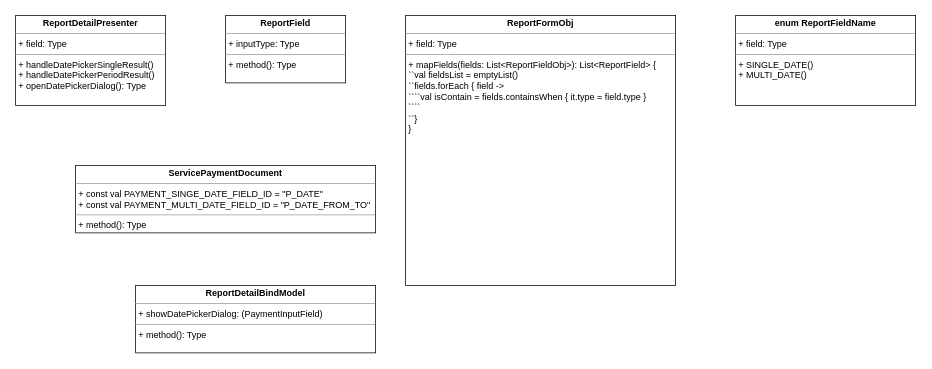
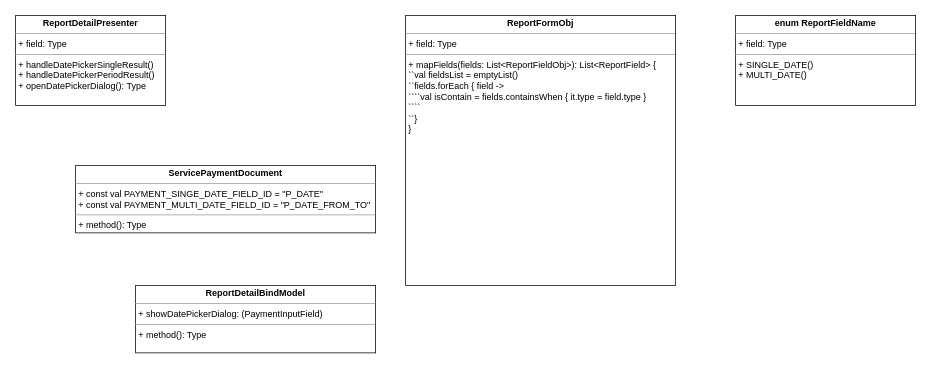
- <mxCell id="3" value="&lt;p style=&quot;margin: 0px ; margin-top: 4px ; text-align: center&quot;&gt;&lt;b&gt;ReportField&lt;/b&gt;&lt;/p&gt;&lt;hr size=&quot;1&quot;&gt;&lt;p style=&quot;margin: 0px ; margin-left: 4px&quot;&gt;+ inputType: Type&lt;/p&gt;&lt;hr size=&quot;1&quot;&gt;&lt;p style=&quot;margin: 0px ; margin-left: 4px&quot;&gt;+ method(): Type&lt;/p&gt;" style="verticalAlign=top;align=left;overflow=fill;fontSize=12;fontFamily=Helvetica;html=1;" parent="1" vertex="1"><mxGeometry x="300" y="20" width="160" height="90" as="geometry" /></mxCell>
